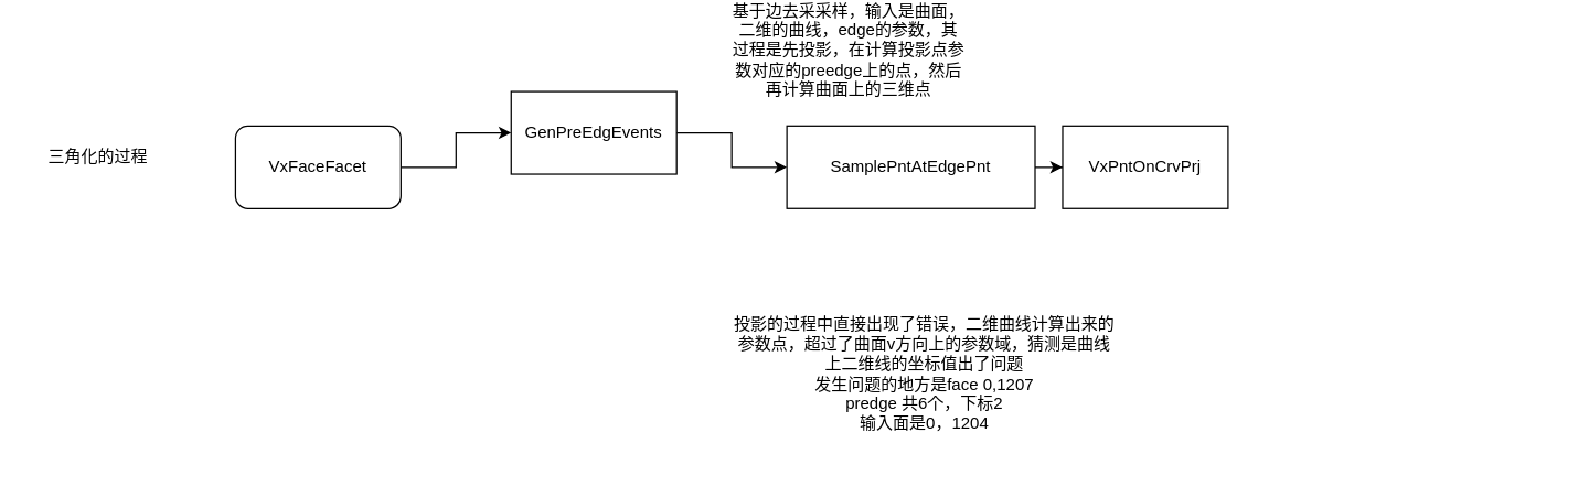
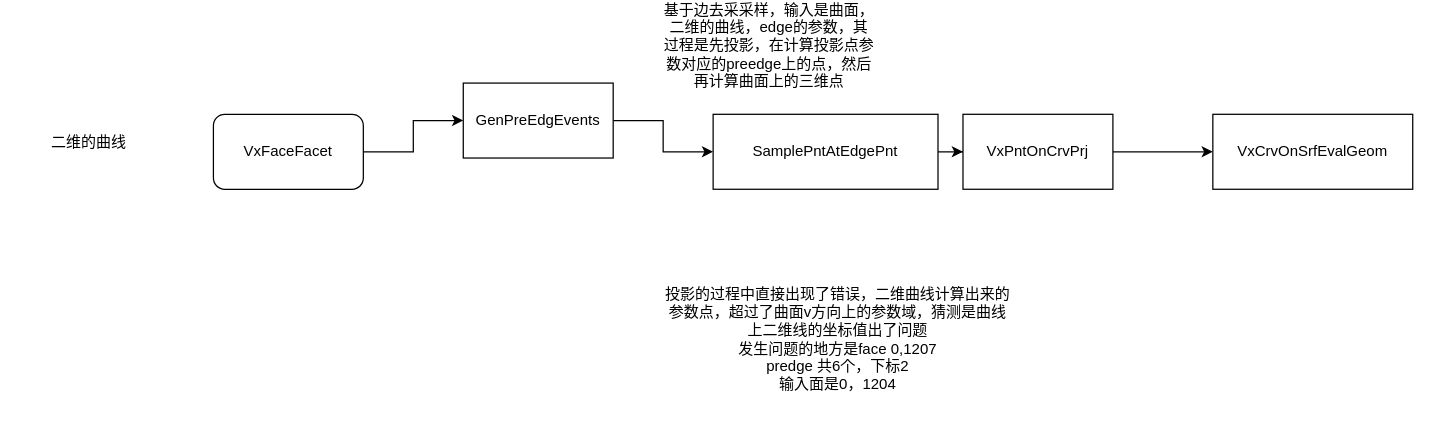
- <mxCell id="4" value="三角化的过程" style="text;html=1;align=center;verticalAlign=middle;resizable=0;points=[];autosize=1;strokeColor=none;fillColor=none;" vertex="1" parent="1"><mxGeometry x="20" y="98" width="100" height="30" as="geometry" /></mxCell>
+ <mxCell id="4" value="二维的曲线" style="text;html=1;align=center;verticalAlign=middle;resizable=0;points=[];autosize=1;strokeColor=none;fillColor=none;" vertex="1" parent="1"><mxGeometry x="20" y="98" width="100" height="30" as="geometry" /></mxCell>
+ <mxCell id="11" value="" style="edgeStyle=orthogonalEdgeStyle;rounded=0;orthogonalLoop=1;jettySize=auto;html=1;" edge="1" parent="1" source="12" target="13"><mxGeometry relative="1" as="geometry" /></mxCell>
+ <mxCell id="13" value="VxCrvOnSrfEvalGeom" style="whiteSpace=wrap;html=1;rounded=0;" vertex="1" parent="1"><mxGeometry x="970" y="90" width="160" height="60" as="geometry" /></mxCell>
